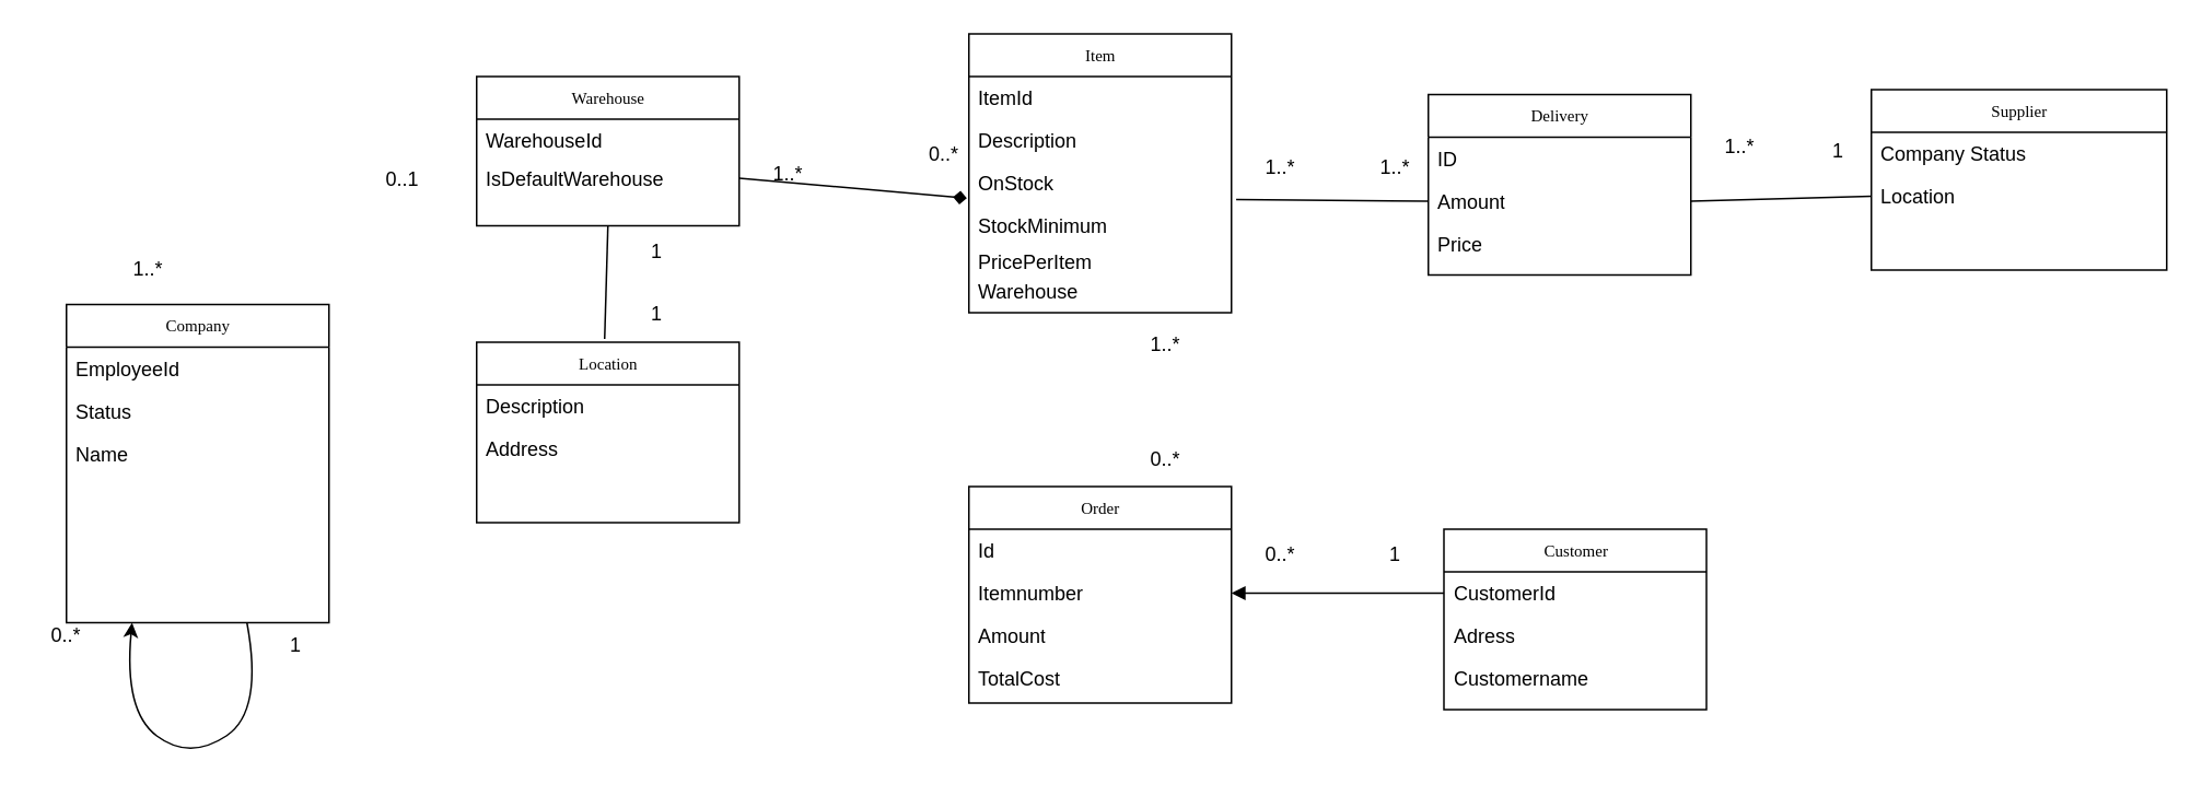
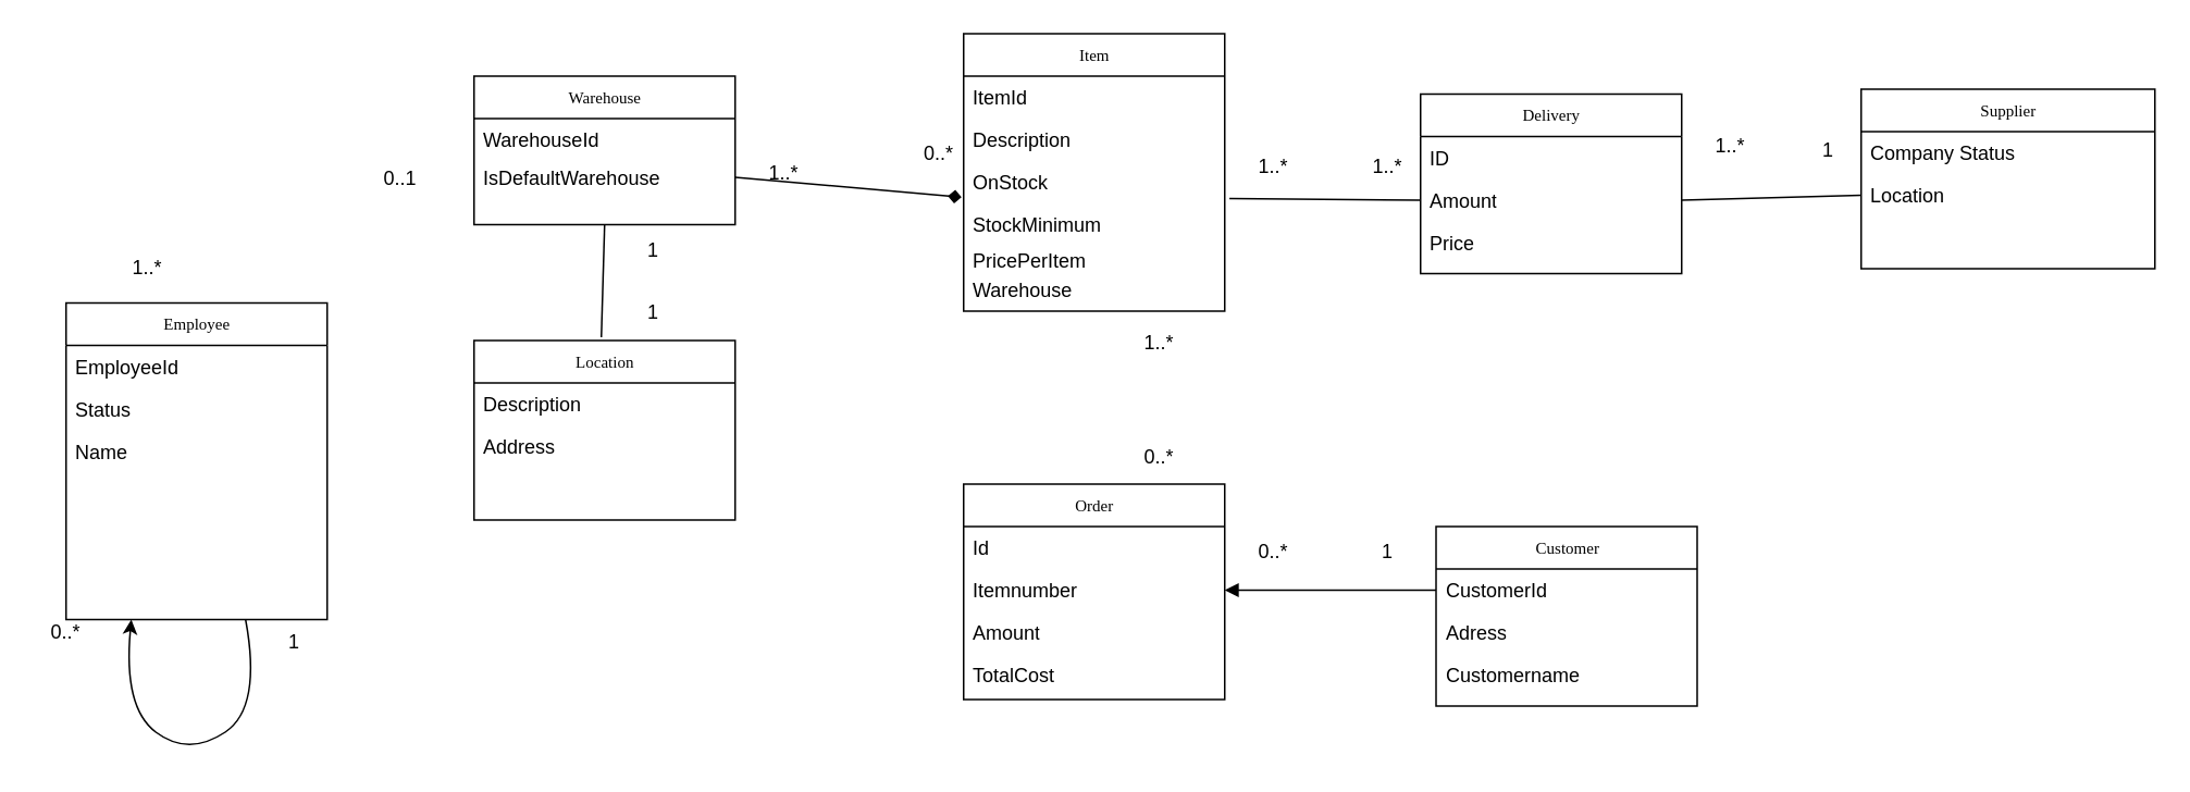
- <mxCell id="4" value="Company" style="swimlane;html=1;fontStyle=0;childLayout=stackLayout;horizontal=1;startSize=26;fillColor=none;horizontalStack=0;resizeParent=1;resizeLast=0;collapsible=1;marginBottom=0;swimlaneFillColor=#ffffff;rounded=0;shadow=0;comic=0;labelBackgroundColor=none;strokeColor=#000000;strokeWidth=1;fontFamily=Verdana;fontSize=10;fontColor=#000000;align=center;" parent="1" vertex="1"><mxGeometry x="40" y="185" width="160" height="194" as="geometry" /></mxCell>
+ <mxCell id="4" value="Employee" style="swimlane;html=1;fontStyle=0;childLayout=stackLayout;horizontal=1;startSize=26;fillColor=none;horizontalStack=0;resizeParent=1;resizeLast=0;collapsible=1;marginBottom=0;swimlaneFillColor=#ffffff;rounded=0;shadow=0;comic=0;labelBackgroundColor=none;strokeColor=#000000;strokeWidth=1;fontFamily=Verdana;fontSize=10;fontColor=#000000;align=center;" parent="1" vertex="1"><mxGeometry x="40" y="185" width="160" height="194" as="geometry" /></mxCell>
